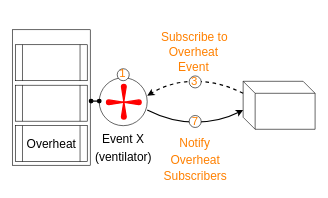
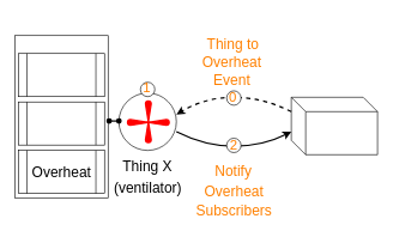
- <mxCell id="7" value="Subscribe to" style="text;html=1;strokeColor=none;fillColor=none;align=center;verticalAlign=middle;whiteSpace=wrap;rounded=0;fontSize=20;fontColor=#FF8000;" parent="1" vertex="1"><mxGeometry x="253.5" y="20" width="140" height="80" as="geometry" /></mxCell>
+ <mxCell id="7" value="Thing to" style="text;html=1;strokeColor=none;fillColor=none;align=center;verticalAlign=middle;whiteSpace=wrap;rounded=0;fontSize=20;fontColor=#FF8000;" parent="1" vertex="1"><mxGeometry x="253.5" y="20" width="140" height="80" as="geometry" /></mxCell>
- <mxCell id="21" value="3" style="text;html=1;strokeColor=none;fillColor=none;align=center;verticalAlign=middle;whiteSpace=wrap;rounded=0;fontSize=19;fontColor=#FF8000;" vertex="1" parent="1"><mxGeometry x="304" y="125" width="40" height="20" as="geometry" /></mxCell>
+ <mxCell id="21" value="0" style="text;html=1;strokeColor=none;fillColor=none;align=center;verticalAlign=middle;whiteSpace=wrap;rounded=0;fontSize=19;fontColor=#FF8000;" vertex="1" parent="1"><mxGeometry x="304" y="125" width="40" height="20" as="geometry" /></mxCell>
- <mxCell id="23" value="7" style="text;html=1;strokeColor=none;fillColor=none;align=center;verticalAlign=middle;whiteSpace=wrap;rounded=0;fontSize=19;fontColor=#FF8000;" vertex="1" parent="1"><mxGeometry x="305" y="191.5" width="40" height="20" as="geometry" /></mxCell>
+ <mxCell id="23" value="2" style="text;html=1;strokeColor=none;fillColor=none;align=center;verticalAlign=middle;whiteSpace=wrap;rounded=0;fontSize=19;fontColor=#FF8000;" vertex="1" parent="1"><mxGeometry x="305" y="191.5" width="40" height="20" as="geometry" /></mxCell>
- <mxCell id="16" value="Event X&lt;br&gt;" style="text;html=1;strokeColor=none;fillColor=none;align=center;verticalAlign=middle;whiteSpace=wrap;rounded=0;fontSize=20;fontColor=#000000;" parent="1" vertex="1"><mxGeometry x="160" y="215" width="90" height="31" as="geometry" /></mxCell>
+ <mxCell id="16" value="Thing X&lt;br&gt;" style="text;html=1;strokeColor=none;fillColor=none;align=center;verticalAlign=middle;whiteSpace=wrap;rounded=0;fontSize=20;fontColor=#000000;" parent="1" vertex="1"><mxGeometry x="160" y="215" width="90" height="31" as="geometry" /></mxCell>
